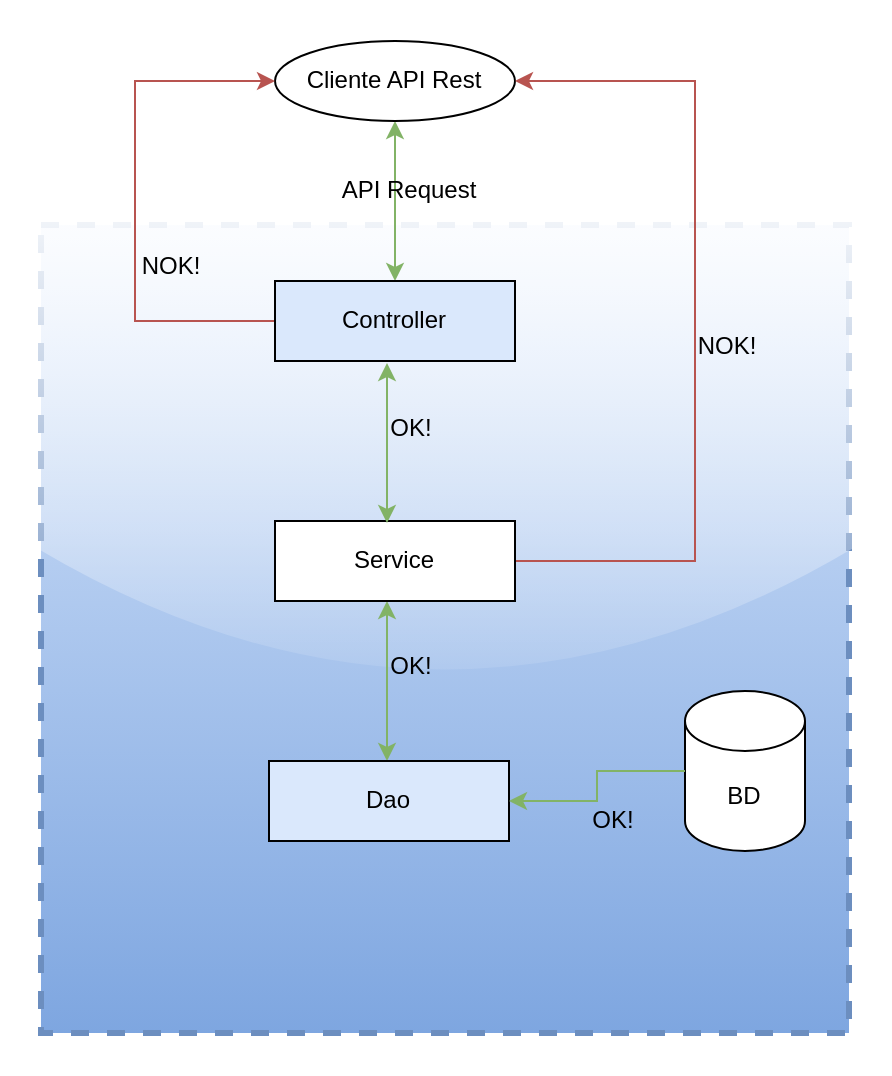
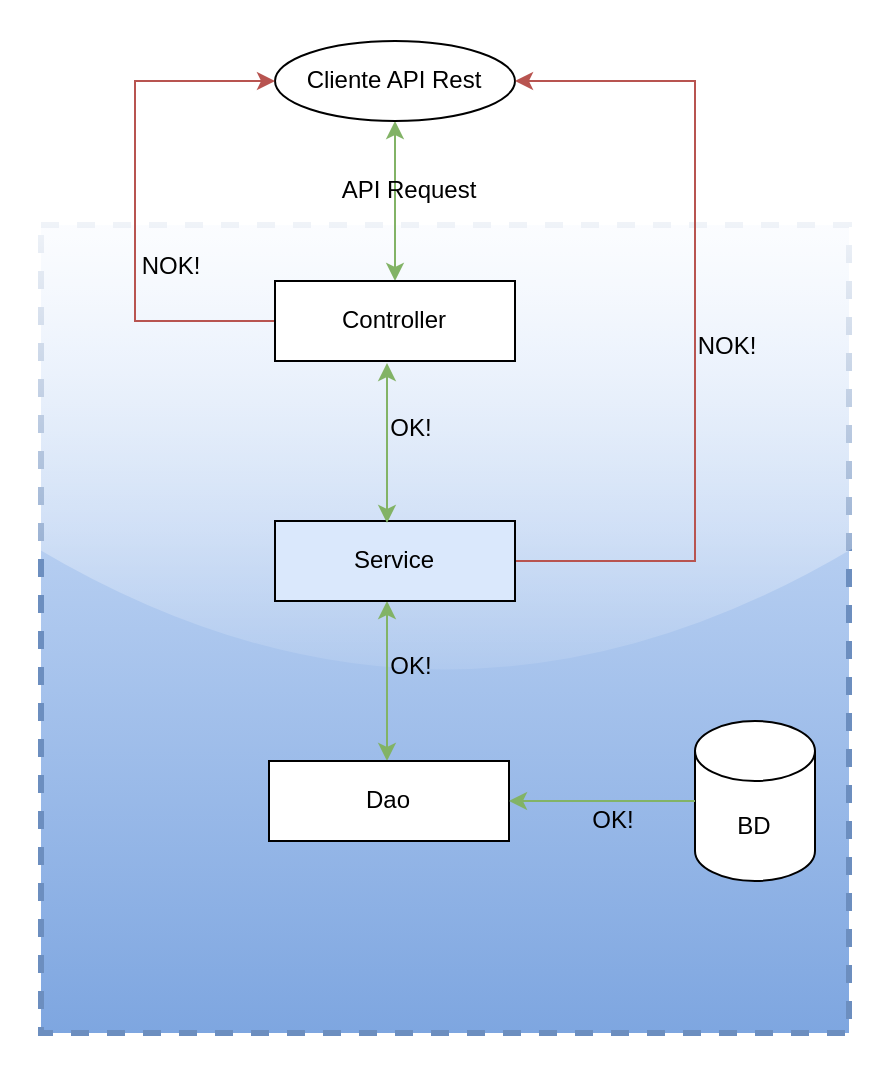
- <mxCell id="6" value="Controller" style="rounded=0;whiteSpace=wrap;html=1;fillColor=#dae8fc;" vertex="1" parent="1"><mxGeometry x="137" y="140" width="120" height="40" as="geometry" /></mxCell>
+ <mxCell id="6" value="Controller" style="rounded=0;whiteSpace=wrap;html=1;" vertex="1" parent="1"><mxGeometry x="137" y="140" width="120" height="40" as="geometry" /></mxCell>
- <mxCell id="9" value="Service" style="rounded=0;whiteSpace=wrap;html=1;" vertex="1" parent="1"><mxGeometry x="137" y="260" width="120" height="40" as="geometry" /></mxCell>
+ <mxCell id="9" value="Service" style="rounded=0;whiteSpace=wrap;html=1;fillColor=#dae8fc;" vertex="1" parent="1"><mxGeometry x="137" y="260" width="120" height="40" as="geometry" /></mxCell>
- <mxCell id="11" value="BD" style="shape=cylinder3;whiteSpace=wrap;html=1;boundedLbl=1;backgroundOutline=1;size=15;" vertex="1" parent="1"><mxGeometry x="342" y="345" width="60" height="80" as="geometry" /></mxCell>
+ <mxCell id="11" value="BD" style="shape=cylinder3;whiteSpace=wrap;html=1;boundedLbl=1;backgroundOutline=1;size=15;" vertex="1" parent="1"><mxGeometry x="347" y="360" width="60" height="80" as="geometry" /></mxCell>
- <mxCell id="10" value="Dao" style="rounded=0;whiteSpace=wrap;html=1;fillColor=#dae8fc;" vertex="1" parent="1"><mxGeometry x="134" y="380" width="120" height="40" as="geometry" /></mxCell>
+ <mxCell id="10" value="Dao" style="rounded=0;whiteSpace=wrap;html=1;" vertex="1" parent="1"><mxGeometry x="134" y="380" width="120" height="40" as="geometry" /></mxCell>
